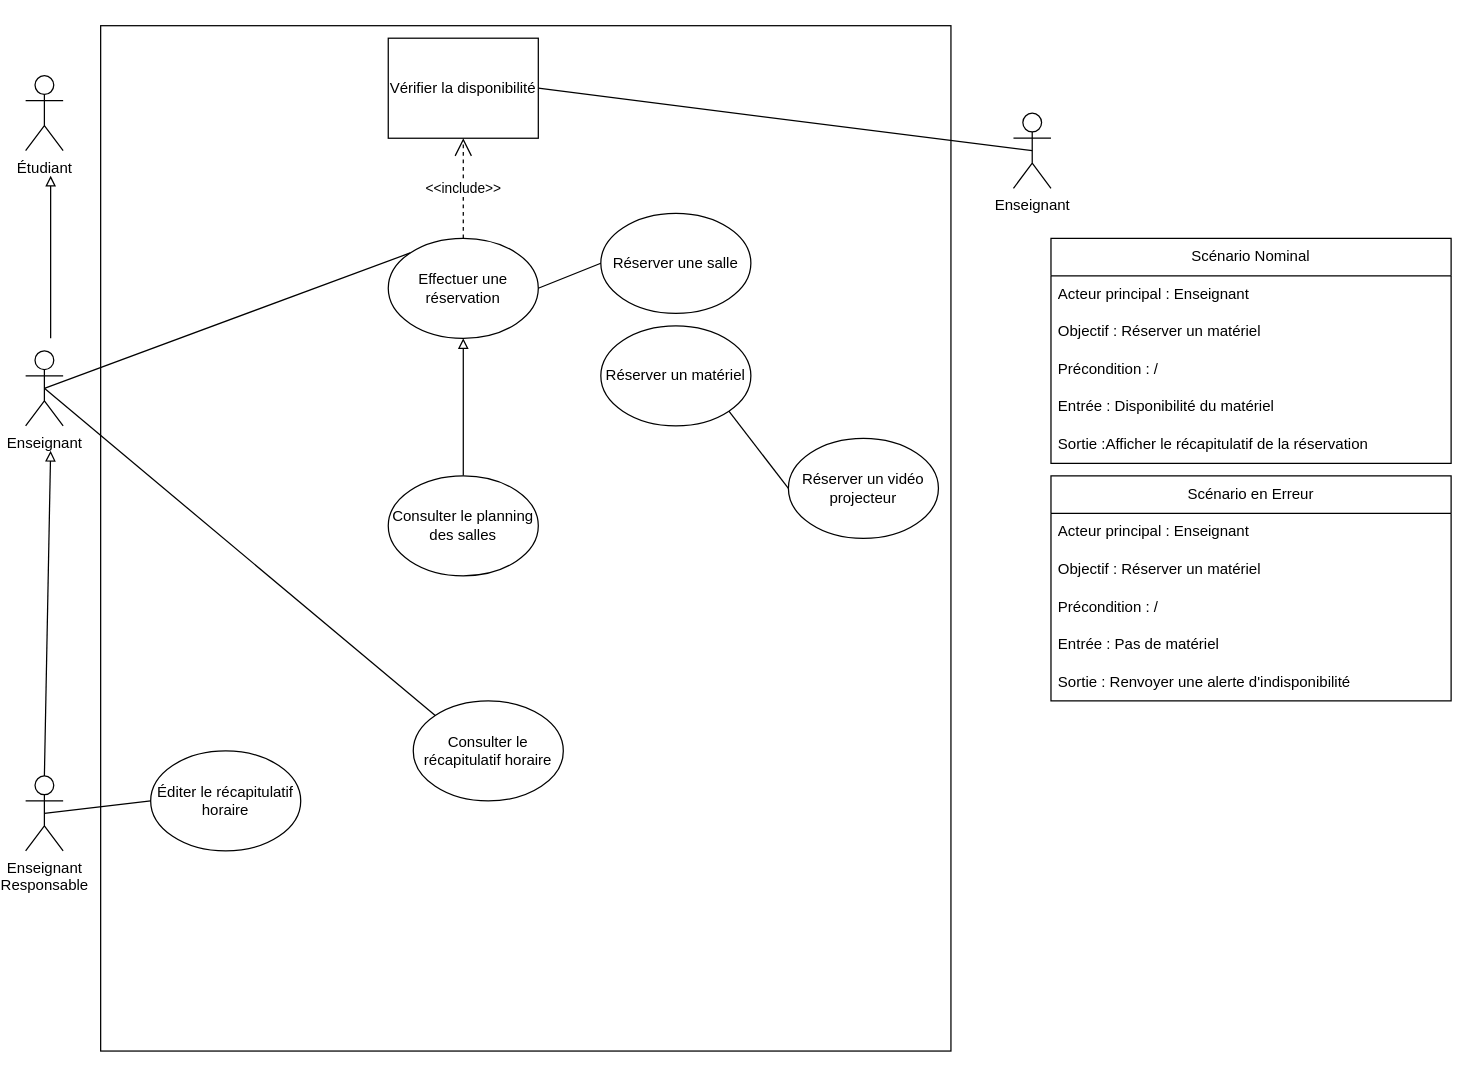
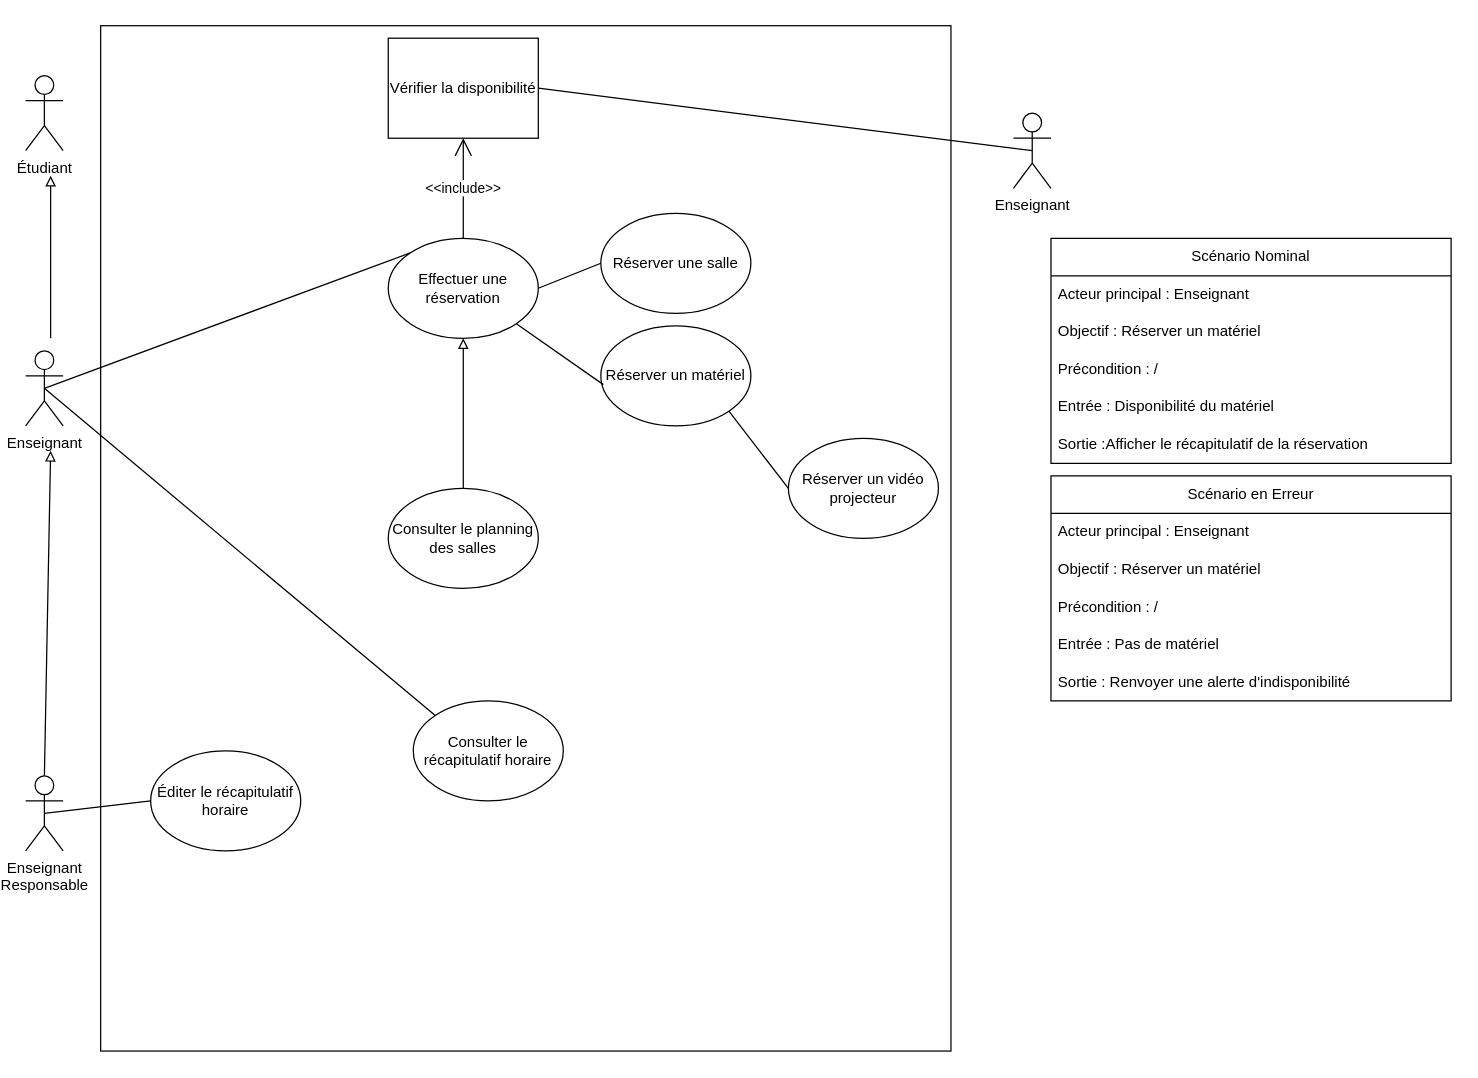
- <mxCell id="7" value="&amp;lt;&amp;lt;include&amp;gt;&amp;gt;" style="endArrow=open;endSize=12;dashed=1;html=1;rounded=0;exitX=0.5;exitY=0;exitDx=0;exitDy=0;entryX=0.5;entryY=1;entryDx=0;entryDy=0;" edge="1" parent="1" source="4" target="6"><mxGeometry width="160" relative="1" as="geometry"><mxPoint x="210" y="130" as="sourcePoint" /><mxPoint x="490" y="360" as="targetPoint" /></mxGeometry></mxCell>
+ <mxCell id="7" value="&amp;lt;&amp;lt;include&amp;gt;&amp;gt;" style="endArrow=open;endSize=12;dashed=0;html=1;rounded=0;exitX=0.5;exitY=0;exitDx=0;exitDy=0;entryX=0.5;entryY=1;entryDx=0;entryDy=0;" edge="1" parent="1" source="4" target="6"><mxGeometry width="160" relative="1" as="geometry"><mxPoint x="210" y="130" as="sourcePoint" /><mxPoint x="490" y="360" as="targetPoint" /></mxGeometry></mxCell>
+ <mxCell id="31" value="" style="endArrow=none;html=1;rounded=0;entryX=0.017;entryY=0.588;entryDx=0;entryDy=0;entryPerimeter=0;exitX=1;exitY=1;exitDx=0;exitDy=0;" edge="1" parent="1" source="4" target="21"><mxGeometry width="50" height="50" relative="1" as="geometry"><mxPoint x="520" y="470" as="sourcePoint" /><mxPoint x="570" y="420" as="targetPoint" /></mxGeometry></mxCell>
- <mxCell id="13" value="Consulter le planning des salles" style="ellipse;whiteSpace=wrap;html=1;" vertex="1" parent="1"><mxGeometry x="310" y="380" width="120" height="80" as="geometry" /></mxCell>
+ <mxCell id="13" value="Consulter le planning des salles" style="ellipse;whiteSpace=wrap;html=1;" vertex="1" parent="1"><mxGeometry x="310" y="390" width="120" height="80" as="geometry" /></mxCell>
